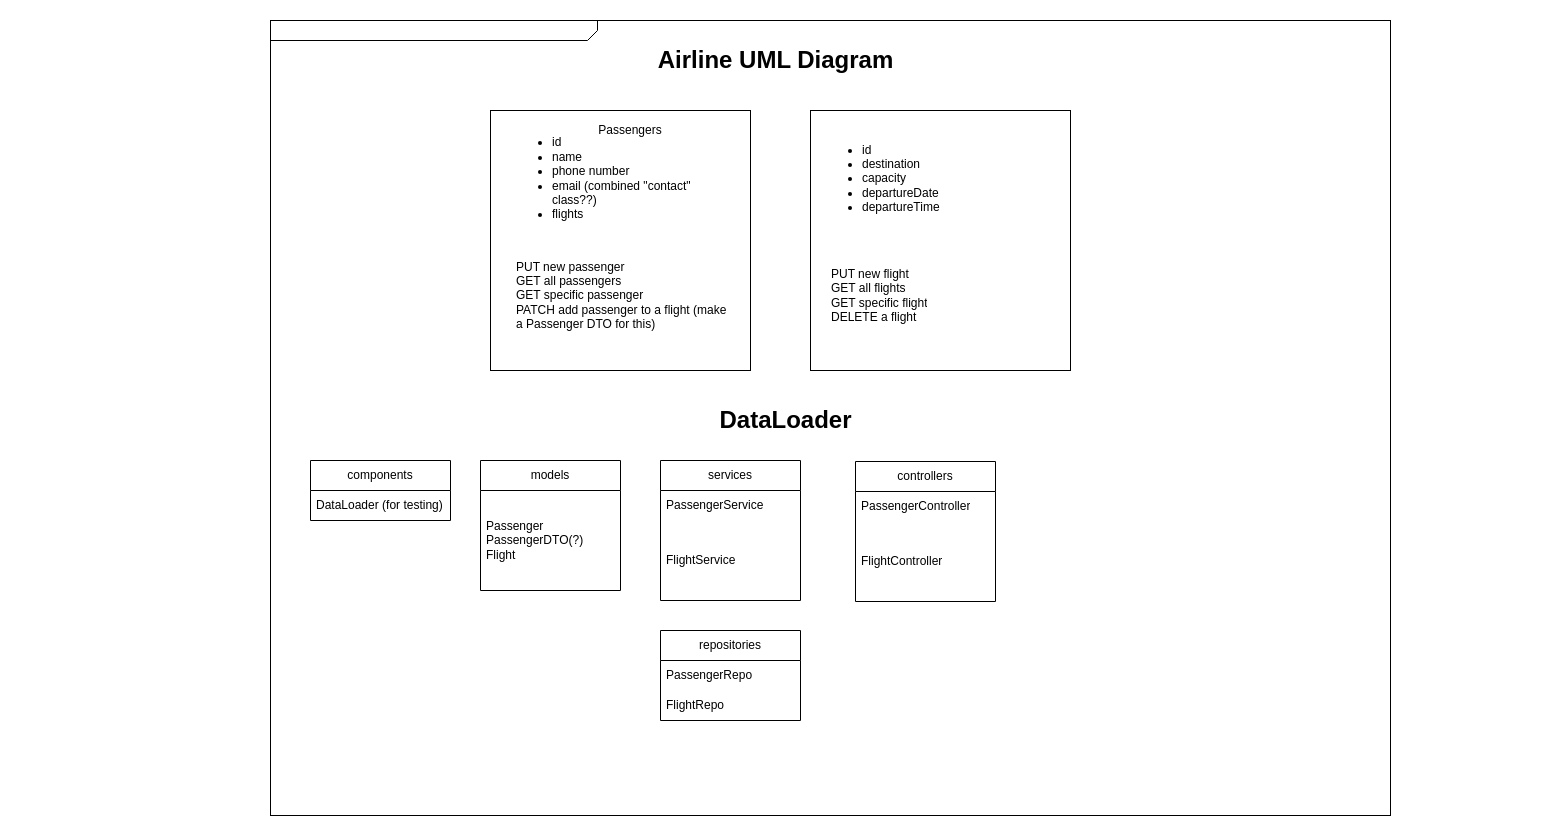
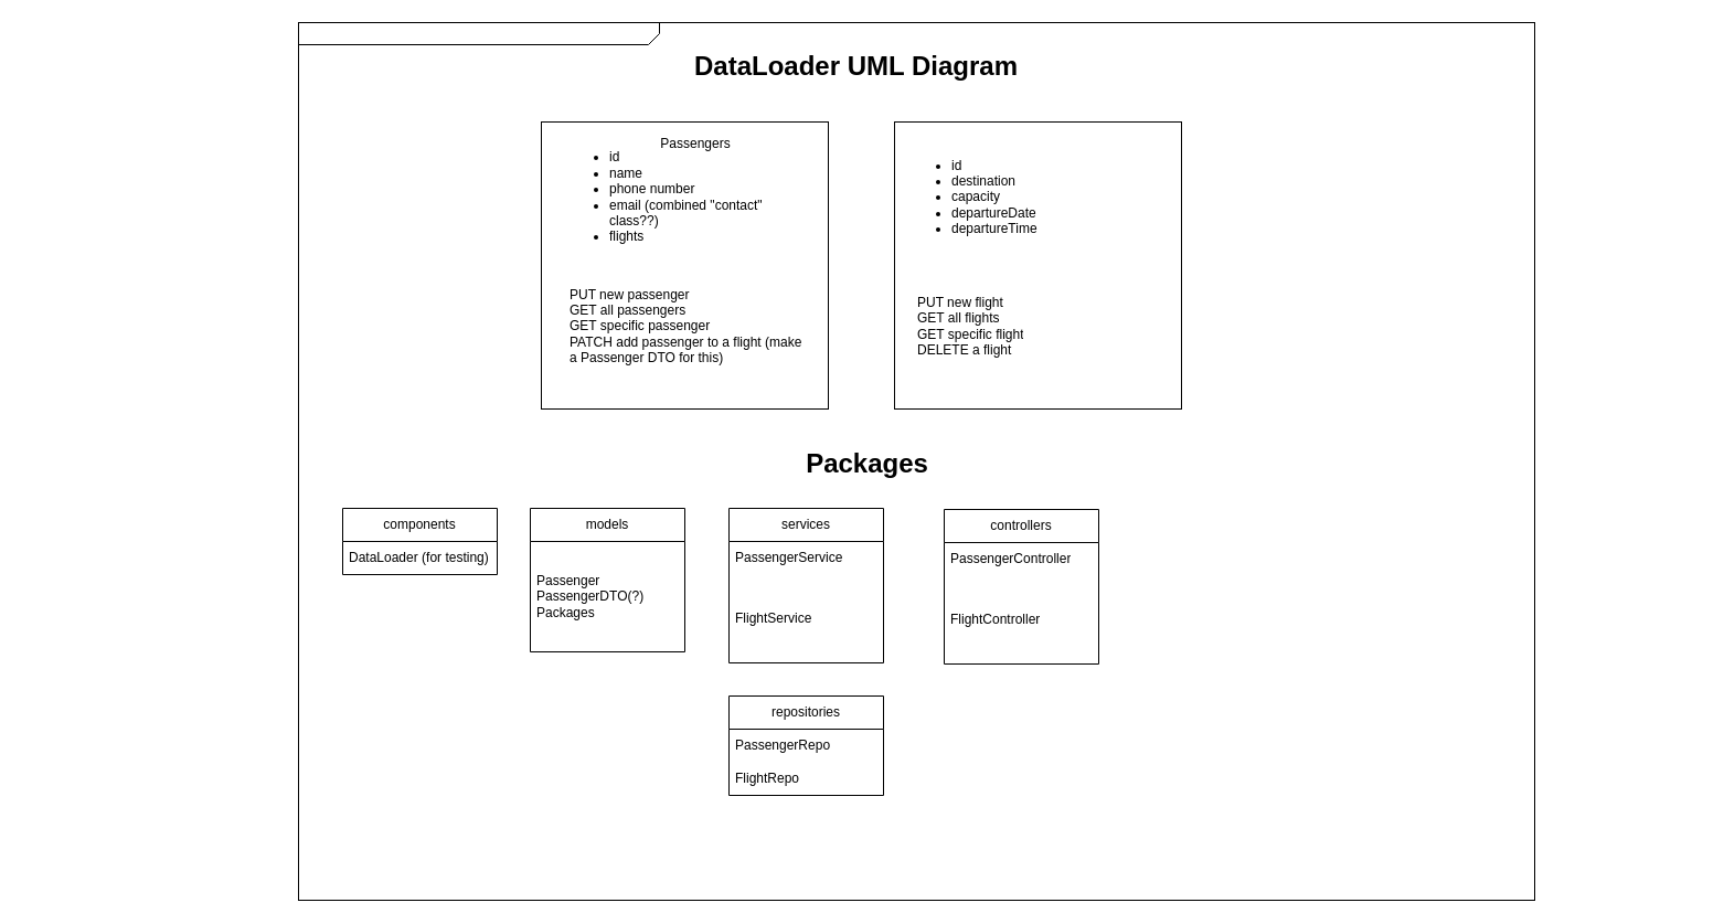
- <mxCell id="11" value="Airline UML Diagram" style="text;strokeColor=none;fillColor=none;html=1;fontSize=24;fontStyle=1;verticalAlign=middle;align=center;" parent="1" vertex="1"><mxGeometry x="20" y="40" width="1510" height="40" as="geometry" /></mxCell>
+ <mxCell id="11" value="DataLoader UML Diagram" style="text;strokeColor=none;fillColor=none;html=1;fontSize=24;fontStyle=1;verticalAlign=middle;align=center;" parent="1" vertex="1"><mxGeometry x="20" y="40" width="1510" height="40" as="geometry" /></mxCell>
- <mxCell id="19" value="DataLoader" style="text;strokeColor=none;fillColor=none;html=1;fontSize=24;fontStyle=1;verticalAlign=middle;align=center;" vertex="1" parent="1"><mxGeometry x="30" y="400" width="1510" height="40" as="geometry" /></mxCell>
+ <mxCell id="19" value="Packages" style="text;strokeColor=none;fillColor=none;html=1;fontSize=24;fontStyle=1;verticalAlign=middle;align=center;" vertex="1" parent="1"><mxGeometry x="30" y="400" width="1510" height="40" as="geometry" /></mxCell>
- <mxCell id="26" value="Passenger&lt;br&gt;PassengerDTO(?)&lt;br&gt;Flight" style="text;strokeColor=none;fillColor=none;align=left;verticalAlign=middle;spacingLeft=4;spacingRight=4;overflow=hidden;points=[[0,0.5],[1,0.5]];portConstraint=eastwest;rotatable=0;whiteSpace=wrap;html=1;" vertex="1" parent="25"><mxGeometry y="30" width="140" height="100" as="geometry" /></mxCell>
+ <mxCell id="26" value="Passenger&lt;br&gt;PassengerDTO(?)&lt;br&gt;Packages" style="text;strokeColor=none;fillColor=none;align=left;verticalAlign=middle;spacingLeft=4;spacingRight=4;overflow=hidden;points=[[0,0.5],[1,0.5]];portConstraint=eastwest;rotatable=0;whiteSpace=wrap;html=1;" vertex="1" parent="25"><mxGeometry y="30" width="140" height="100" as="geometry" /></mxCell>
